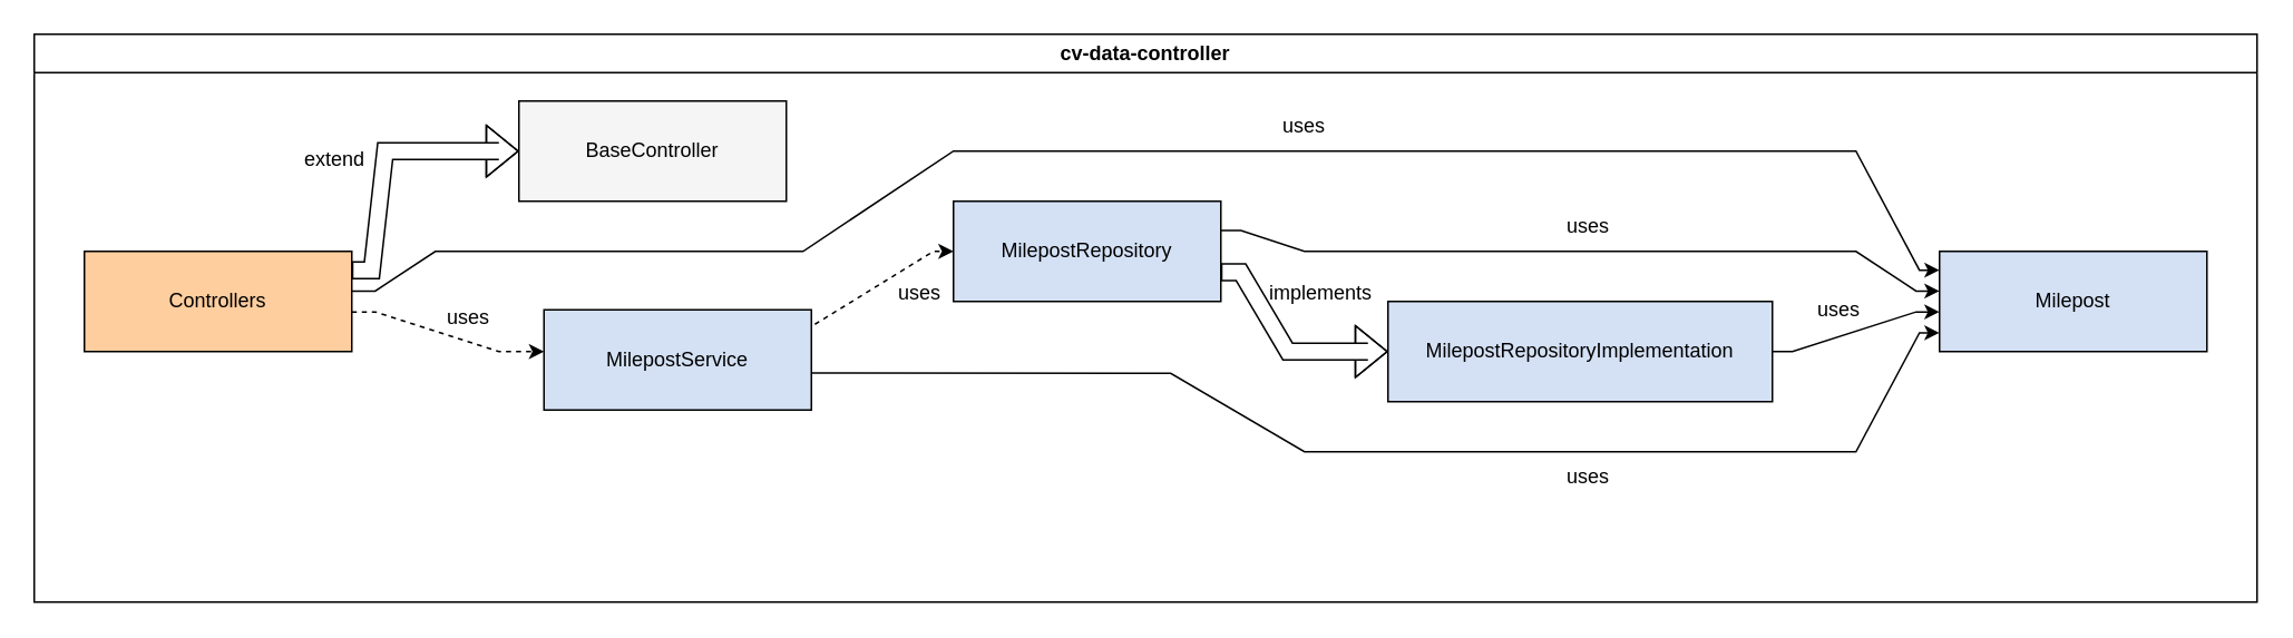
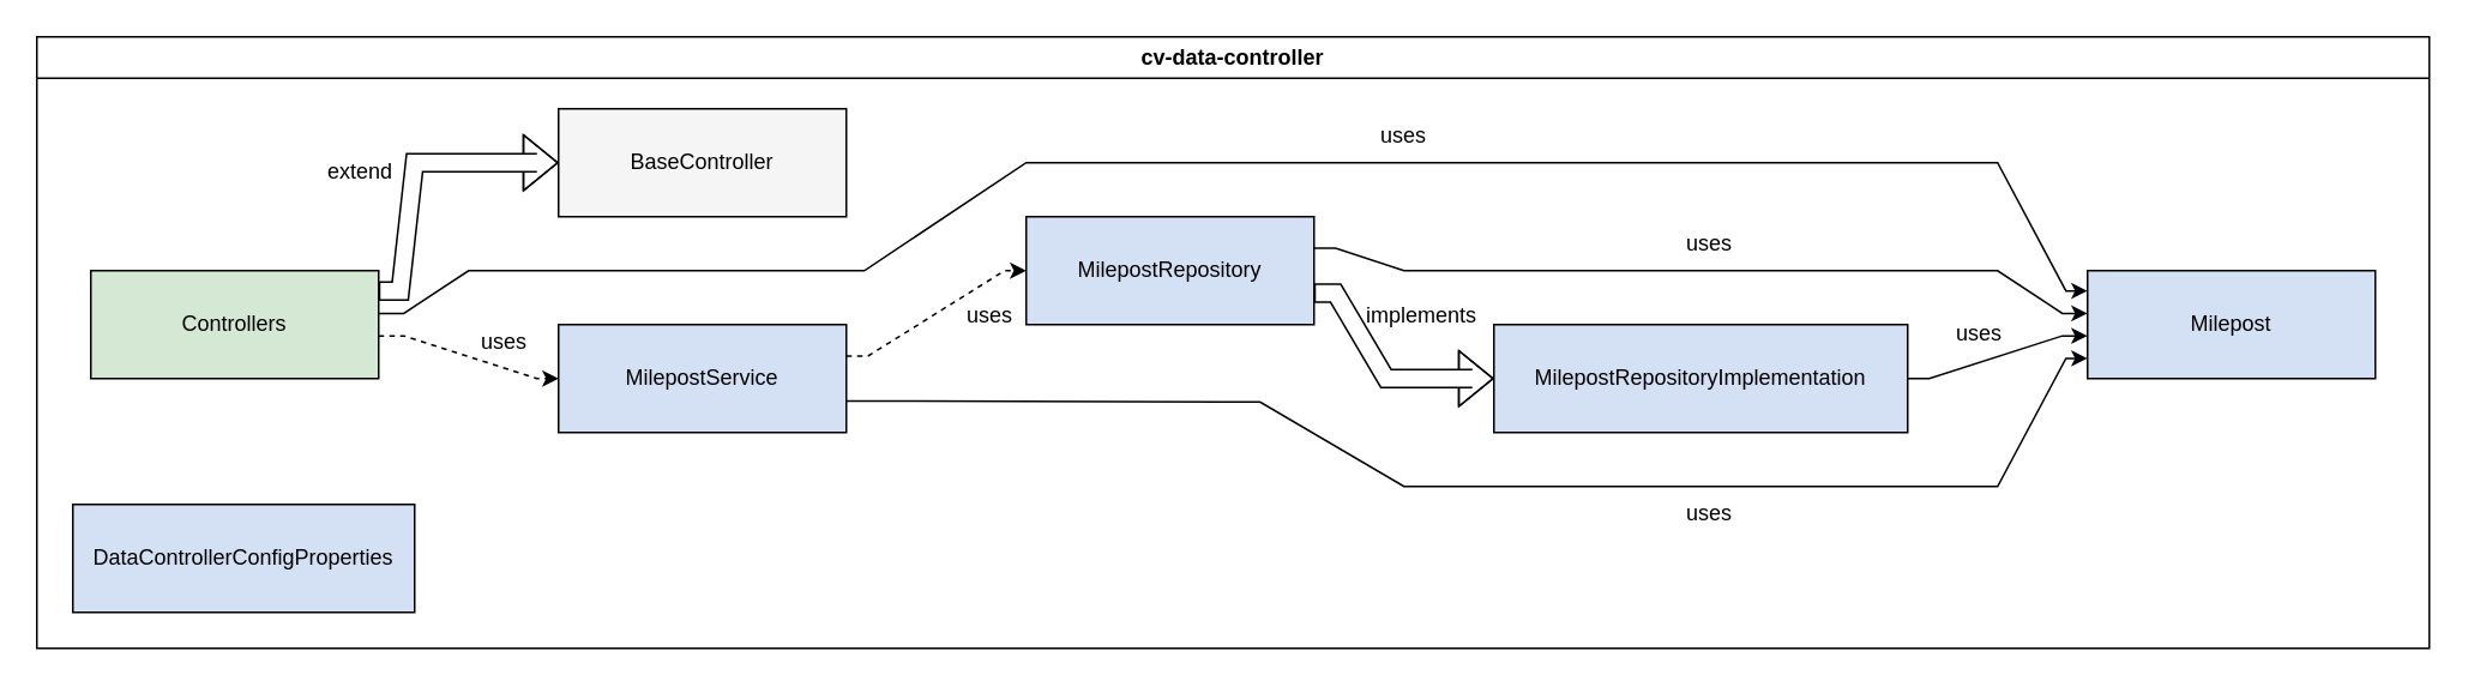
- <mxCell id="6" value="Controllers" style="rounded=0;whiteSpace=wrap;html=1;fillColor=#FFCE9F;container=0;" vertex="1" parent="1"><mxGeometry y="150" width="160" height="60" as="geometry" x="50" /></mxCell>
+ <mxCell id="6" value="Controllers" style="rounded=0;whiteSpace=wrap;html=1;fillColor=#d5e8d4;container=0;" vertex="1" parent="1"><mxGeometry y="150" width="160" height="60" as="geometry" x="50" /></mxCell>
- <mxCell id="15" value="MilepostService" style="rounded=0;whiteSpace=wrap;html=1;fillColor=#D4E1F5;container=0;" vertex="1" parent="1"><mxGeometry x="325" y="185" width="160" height="60" as="geometry" /></mxCell>
+ <mxCell id="15" value="MilepostService" style="rounded=0;whiteSpace=wrap;html=1;fillColor=#D4E1F5;container=0;" vertex="1" parent="1"><mxGeometry x="310" y="180" width="160" height="60" as="geometry" /></mxCell>
+ <mxCell id="25" value="DataControllerConfigProperties" style="rounded=0;whiteSpace=wrap;html=1;fillColor=#D4E1F5;container=0;" vertex="1" parent="16"><mxGeometry x="20" y="260" width="190" height="60" as="geometry" /></mxCell>
